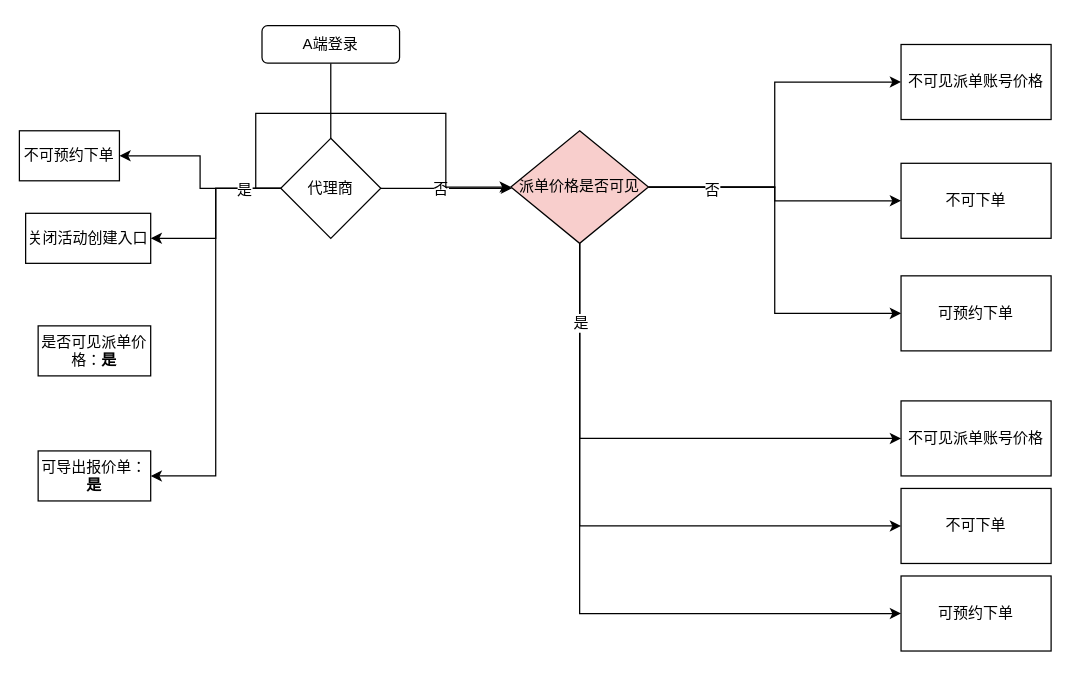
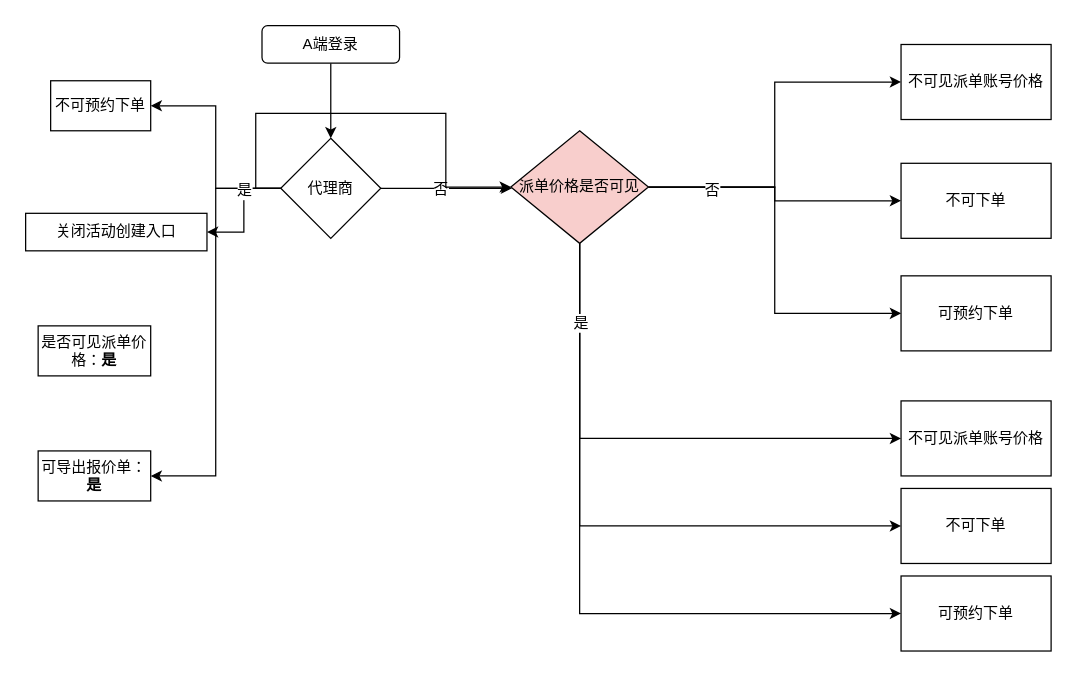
- <mxCell id="2" style="edgeStyle=orthogonalEdgeStyle;rounded=0;orthogonalLoop=1;jettySize=auto;html=1;exitX=0.5;exitY=1;exitDx=0;exitDy=0;entryX=0.5;entryY=0;entryDx=0;entryDy=0;endArrow=none;" edge="1" parent="1" source="3" target="11"><mxGeometry relative="1" as="geometry" /></mxCell>
+ <mxCell id="2" style="edgeStyle=orthogonalEdgeStyle;rounded=0;orthogonalLoop=1;jettySize=auto;html=1;exitX=0.5;exitY=1;exitDx=0;exitDy=0;entryX=0.5;entryY=0;entryDx=0;entryDy=0;" edge="1" parent="1" source="3" target="11"><mxGeometry relative="1" as="geometry" /></mxCell>
- <mxCell id="12" value="不可预约下单" style="rounded=0;whiteSpace=wrap;html=1;" vertex="1" parent="1"><mxGeometry x="15" y="104" width="80" height="40" as="geometry" /></mxCell>
+ <mxCell id="12" value="不可预约下单" style="rounded=0;whiteSpace=wrap;html=1;" vertex="1" parent="1"><mxGeometry x="40" y="64" width="80" height="40" as="geometry" /></mxCell>
- <mxCell id="22" value="关闭活动创建入口" style="rounded=0;whiteSpace=wrap;html=1;" vertex="1" parent="1"><mxGeometry x="20" y="170" width="100" height="40" as="geometry" /></mxCell>
+ <mxCell id="22" value="关闭活动创建入口" style="rounded=0;whiteSpace=wrap;html=1;" vertex="1" parent="1"><mxGeometry x="20" y="170" width="145" height="30" as="geometry" /></mxCell>
